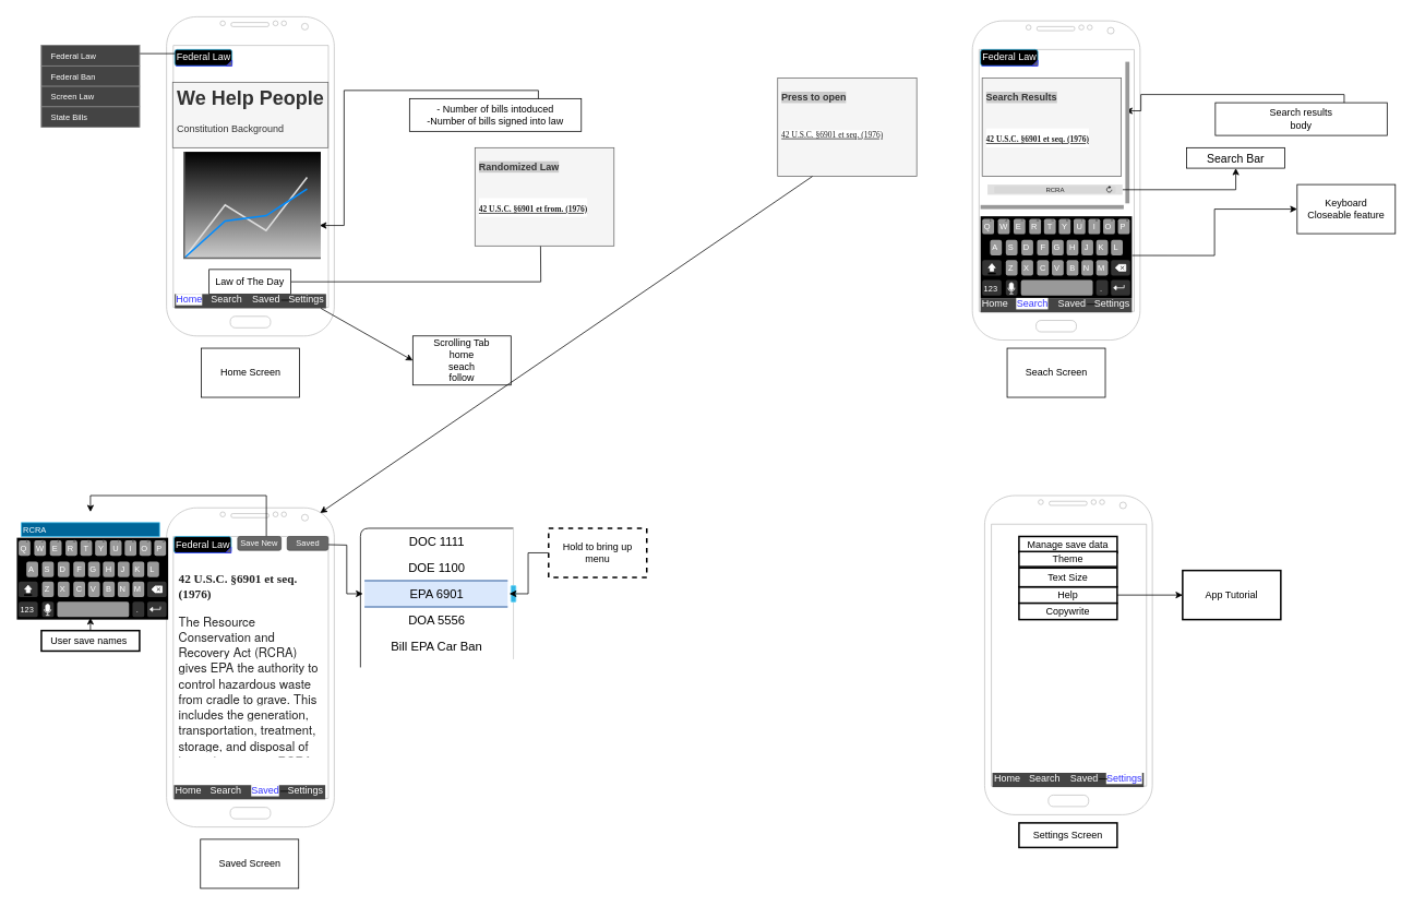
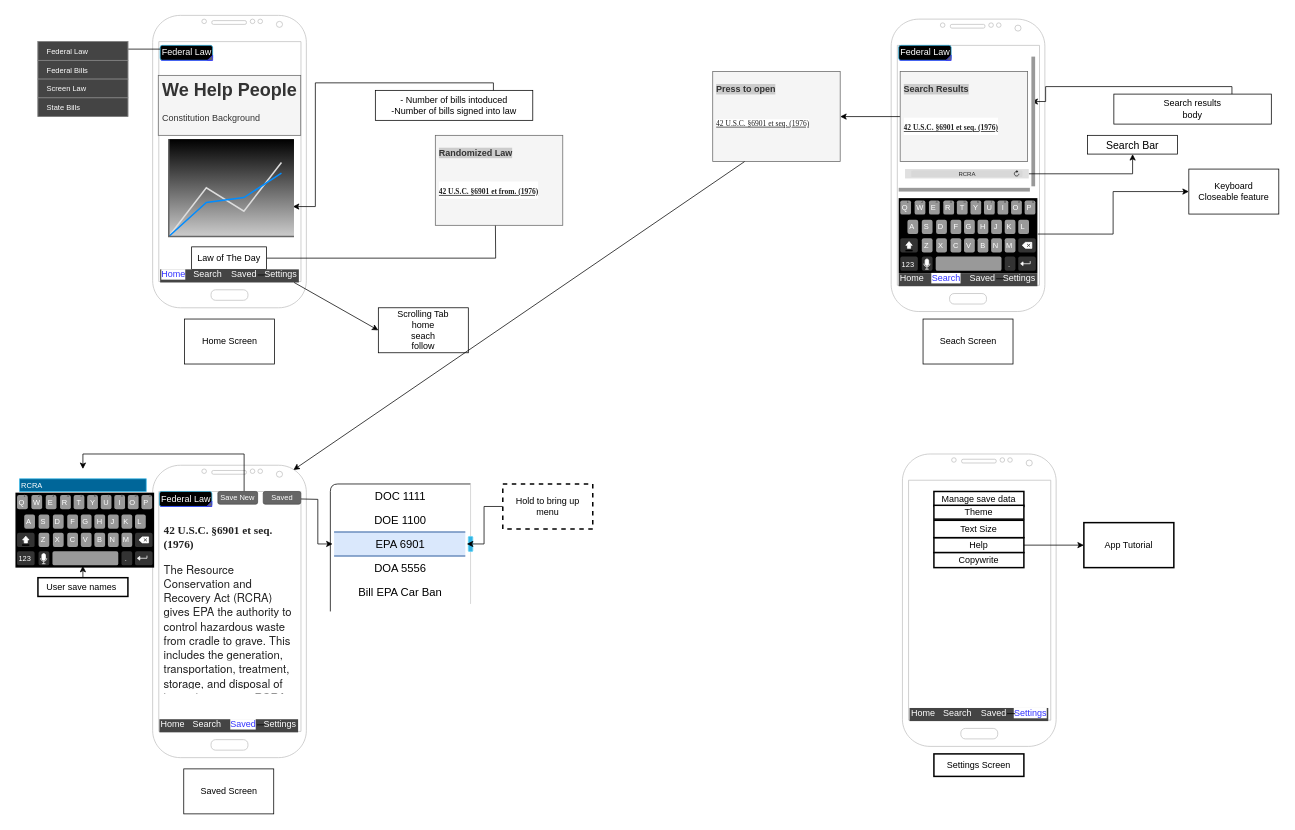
- <mxCell id="67" value="&lt;font style=&quot;font-size: 10px&quot;&gt;Federal Ban&lt;/font&gt;" style="strokeColor=inherit;fillColor=inherit;gradientColor=inherit;strokeWidth=1;html=1;shadow=0;dashed=0;shape=mxgraph.android.rrect;rSize=0;align=left;spacingLeft=10;fontSize=8;fontColor=#ffffff;" parent="65" vertex="1"><mxGeometry y="25" width="120.0" height="25" as="geometry" /></mxCell>
+ <mxCell id="67" value="&lt;font style=&quot;font-size: 10px&quot;&gt;Federal Bills&lt;/font&gt;" style="strokeColor=inherit;fillColor=inherit;gradientColor=inherit;strokeWidth=1;html=1;shadow=0;dashed=0;shape=mxgraph.android.rrect;rSize=0;align=left;spacingLeft=10;fontSize=8;fontColor=#ffffff;" parent="65" vertex="1"><mxGeometry y="25" width="120.0" height="25" as="geometry" /></mxCell>
+ <mxCell id="31" value="" style="edgeStyle=orthogonalEdgeStyle;rounded=0;orthogonalLoop=1;jettySize=auto;html=1;fontColor=#000000;" parent="1" source="32" target="75" edge="1"><mxGeometry relative="1" as="geometry" /></mxCell>
